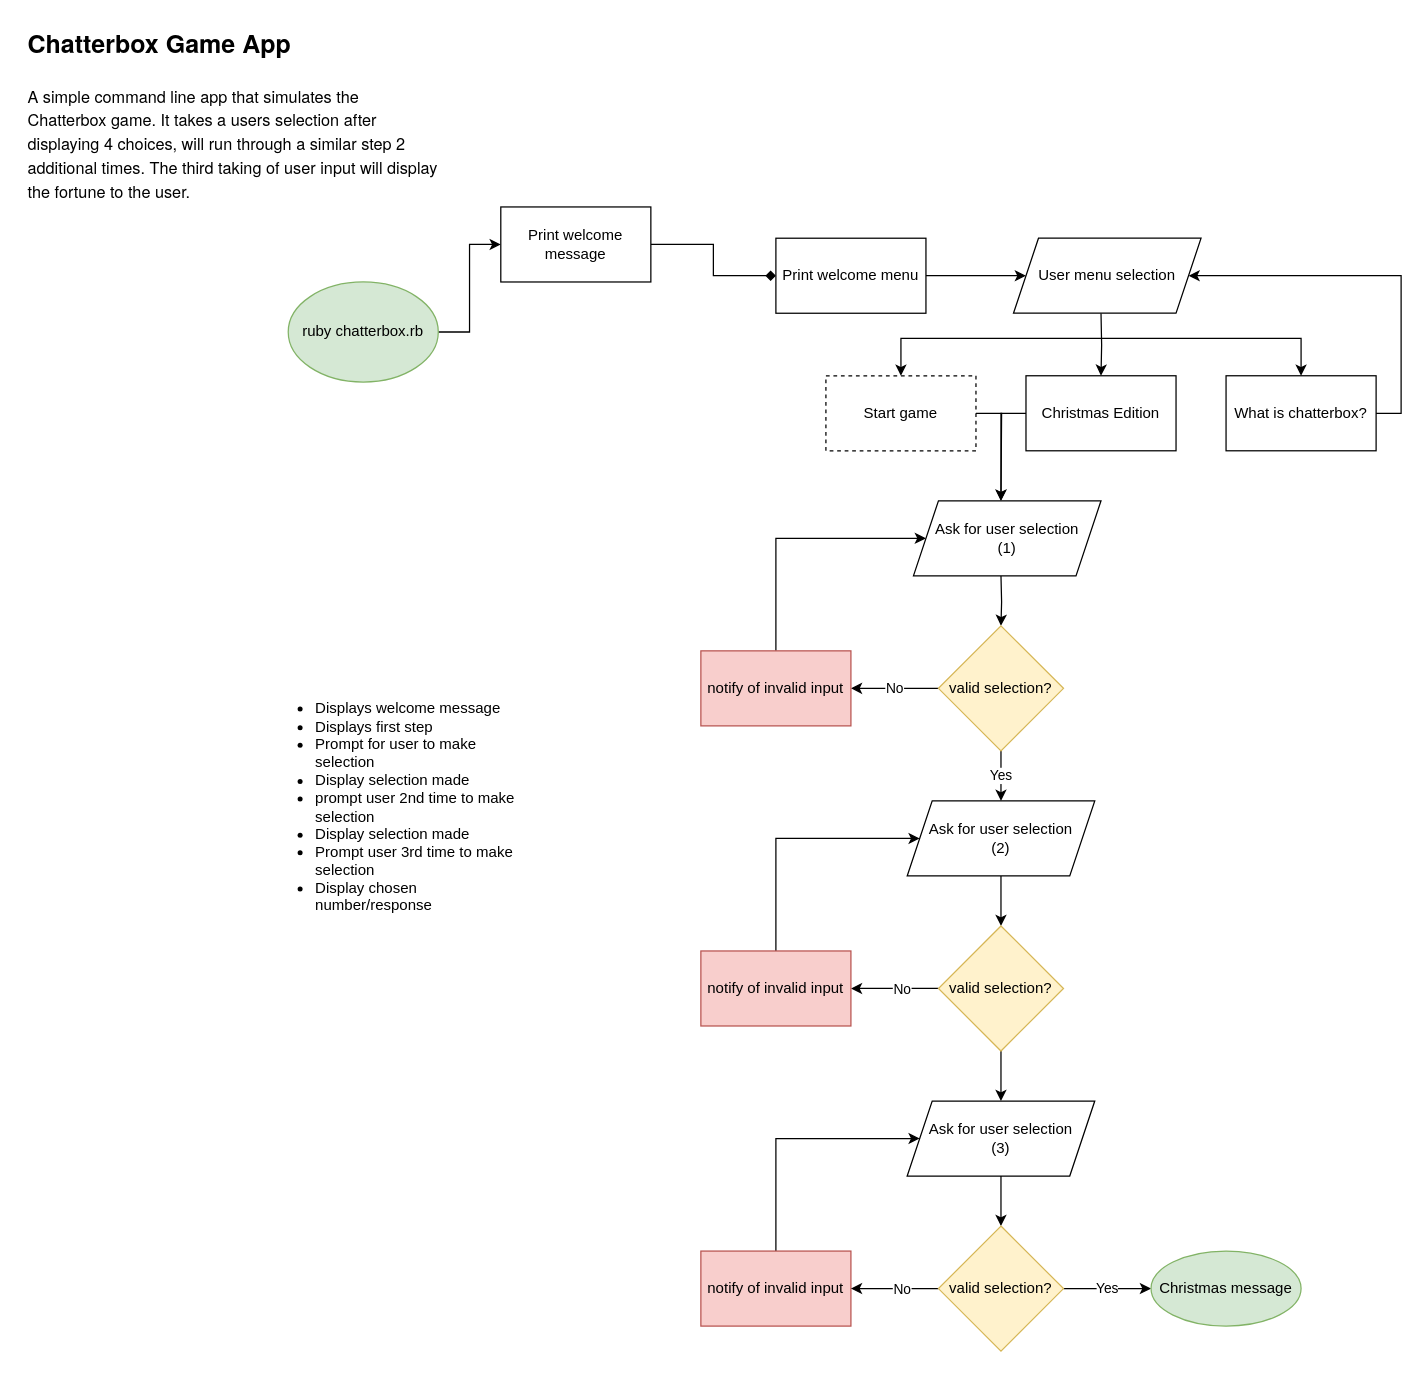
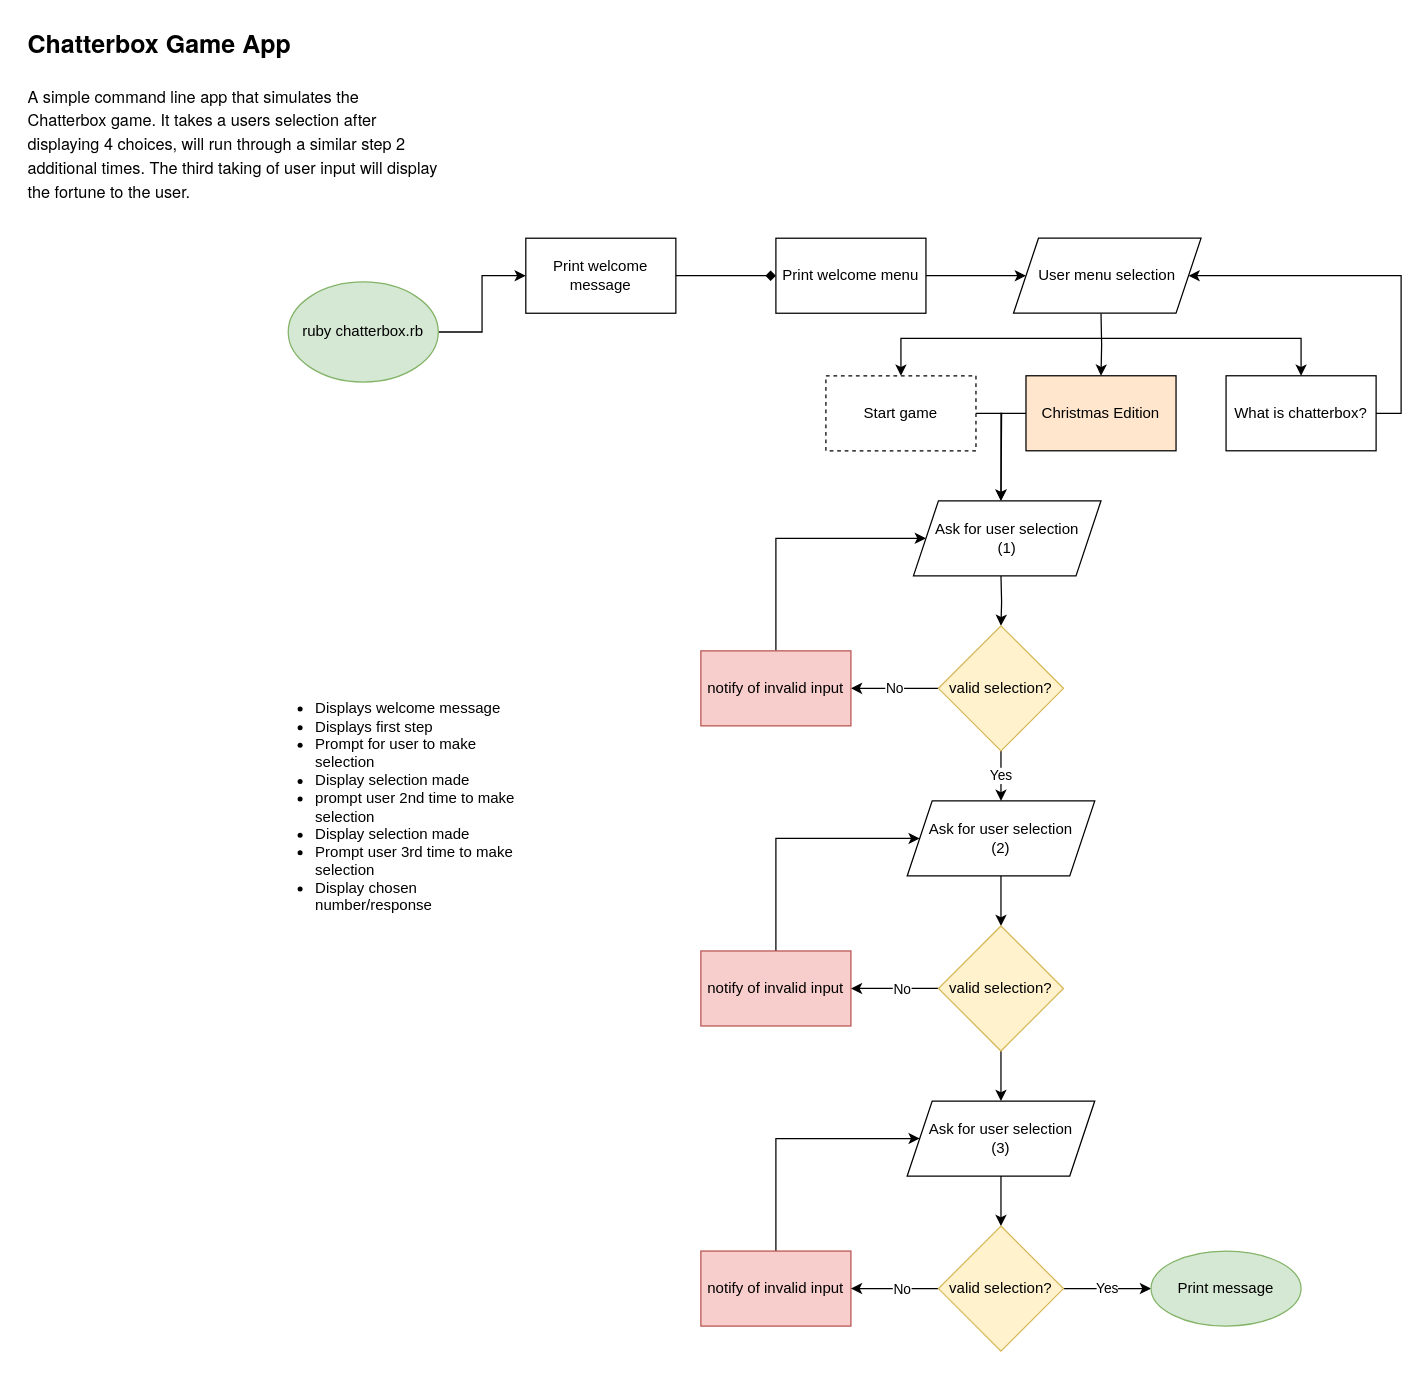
- <mxCell id="7" value="Print welcome message" style="rounded=0;whiteSpace=wrap;html=1;" vertex="1" parent="1"><mxGeometry x="400" y="165" width="120" height="60" as="geometry" /></mxCell>
+ <mxCell id="7" value="Print welcome message" style="rounded=0;whiteSpace=wrap;html=1;" vertex="1" parent="1"><mxGeometry x="420" y="190" width="120" height="60" as="geometry" /></mxCell>
- <mxCell id="14" value="Christmas Edition" style="rounded=0;whiteSpace=wrap;html=1;" vertex="1" parent="1"><mxGeometry x="820" y="300" width="120" height="60" as="geometry" /></mxCell>
+ <mxCell id="14" value="Christmas Edition" style="rounded=0;whiteSpace=wrap;html=1;fillColor=#ffe6cc;" vertex="1" parent="1"><mxGeometry x="820" y="300" width="120" height="60" as="geometry" /></mxCell>
- <mxCell id="43" value="Christmas message" style="ellipse;whiteSpace=wrap;html=1;rounded=0;fillColor=#d5e8d4;strokeColor=#82b366;" vertex="1" parent="1"><mxGeometry x="920" y="1000" width="120" height="60" as="geometry" /></mxCell>
+ <mxCell id="43" value="Print message" style="ellipse;whiteSpace=wrap;html=1;rounded=0;fillColor=#d5e8d4;strokeColor=#82b366;" vertex="1" parent="1"><mxGeometry x="920" y="1000" width="120" height="60" as="geometry" /></mxCell>
